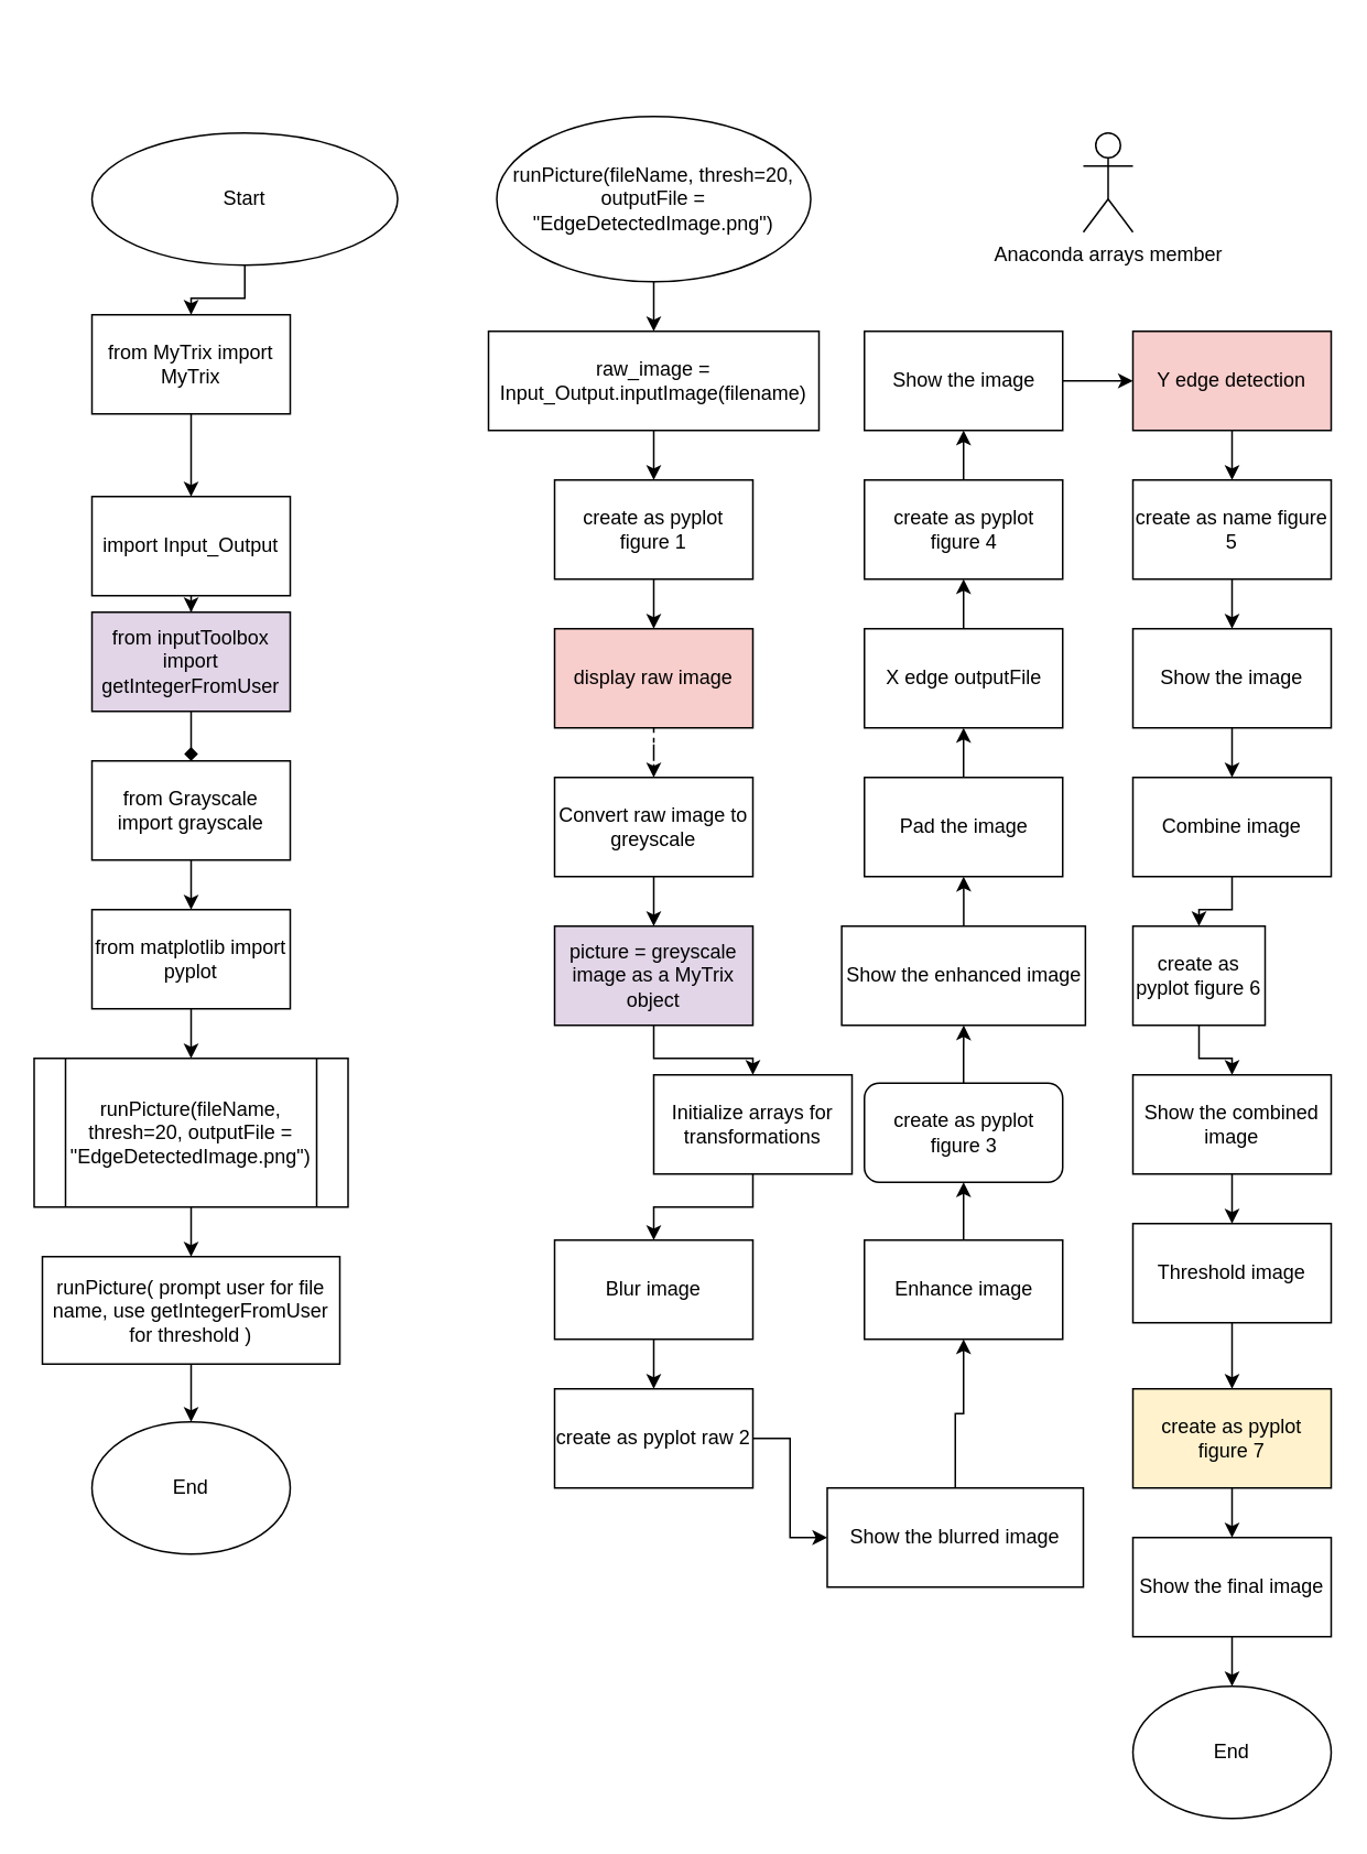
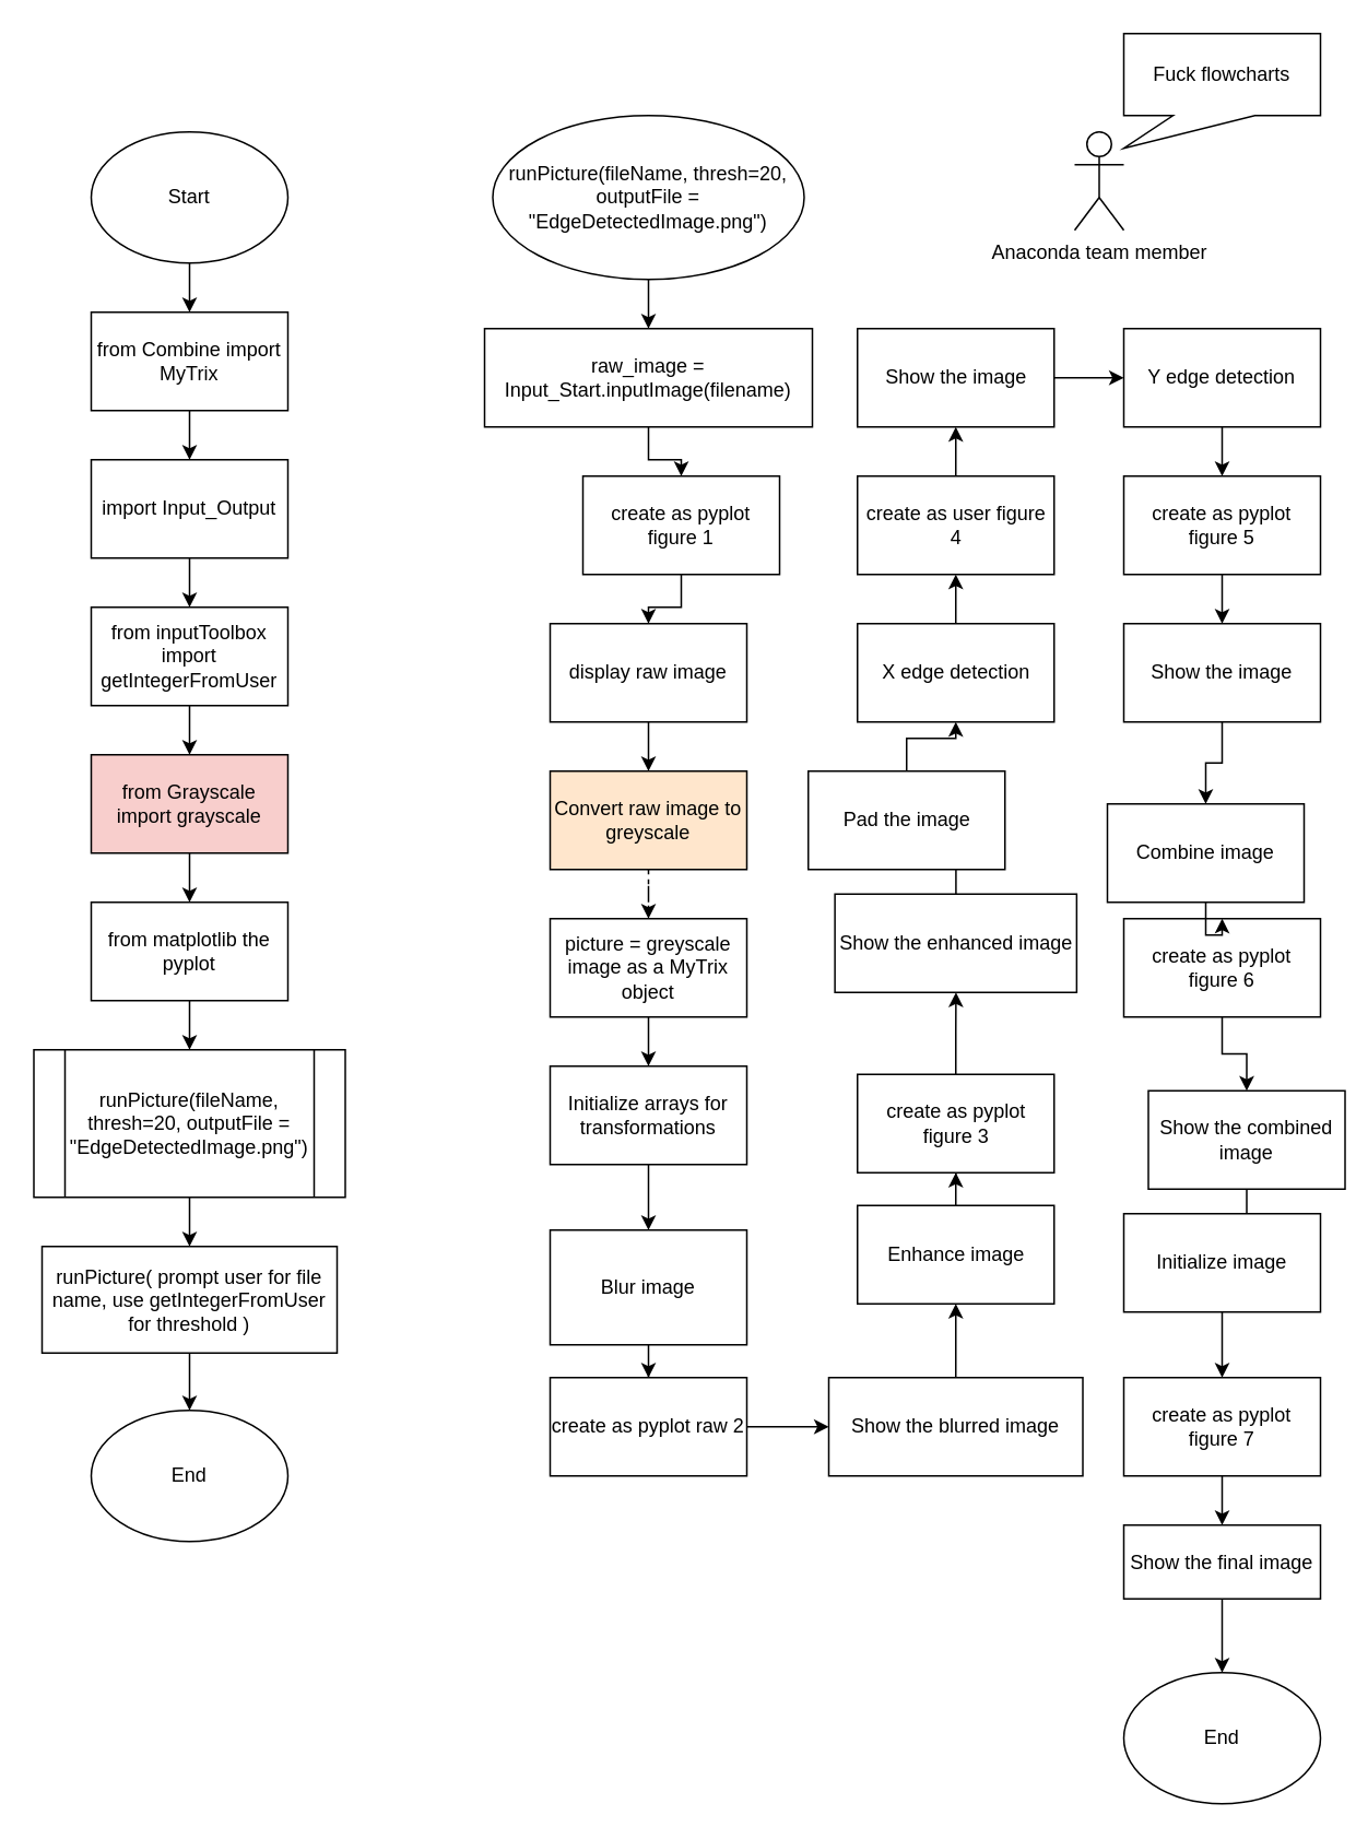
+ <mxCell id="73" value="Fuck flowcharts" style="shape=callout;whiteSpace=wrap;html=1;perimeter=calloutPerimeter;size=20;position=0.25;position2=0;base=50;" vertex="1" parent="1"><mxGeometry x="685" y="20" width="120" height="70" as="geometry" /></mxCell>
- <mxCell id="3" value="Start" style="ellipse;whiteSpace=wrap;html=1;" vertex="1" parent="1"><mxGeometry x="55" y="80" width="185" height="80" as="geometry" /></mxCell>
+ <mxCell id="3" value="Start" style="ellipse;whiteSpace=wrap;html=1;" vertex="1" parent="1"><mxGeometry x="55" y="80" width="120" height="80" as="geometry" /></mxCell>
- <mxCell id="72" value="Anaconda arrays member" style="shape=umlActor;verticalLabelPosition=bottom;verticalAlign=top;html=1;outlineConnect=0;" vertex="1" parent="1"><mxGeometry x="655" y="80" width="30" height="60" as="geometry" /></mxCell>
+ <mxCell id="72" value="Anaconda team member" style="shape=umlActor;verticalLabelPosition=bottom;verticalAlign=top;html=1;outlineConnect=0;" vertex="1" parent="1"><mxGeometry x="655" y="80" width="30" height="60" as="geometry" /></mxCell>
- <mxCell id="5" value="from MyTrix import MyTrix" style="whiteSpace=wrap;html=1;" vertex="1" parent="1"><mxGeometry x="55" y="190" width="120" height="60" as="geometry" /></mxCell>
+ <mxCell id="5" value="from Combine import MyTrix" style="whiteSpace=wrap;html=1;" vertex="1" parent="1"><mxGeometry x="55" y="190" width="120" height="60" as="geometry" /></mxCell>
- <mxCell id="22" value="raw_image = Input_Output.inputImage(filename)" style="whiteSpace=wrap;html=1;" vertex="1" parent="1"><mxGeometry x="295" y="200" width="200" height="60" as="geometry" /></mxCell>
+ <mxCell id="22" value="raw_image = Input_Start.inputImage(filename)" style="whiteSpace=wrap;html=1;" vertex="1" parent="1"><mxGeometry x="295" y="200" width="200" height="60" as="geometry" /></mxCell>
- <mxCell id="54" value="Y edge detection" style="whiteSpace=wrap;html=1;fillColor=#f8cecc;" vertex="1" parent="1"><mxGeometry x="685" y="200" width="120" height="60" as="geometry" /></mxCell>
+ <mxCell id="54" value="Y edge detection" style="whiteSpace=wrap;html=1;" vertex="1" parent="1"><mxGeometry x="685" y="200" width="120" height="60" as="geometry" /></mxCell>
- <mxCell id="24" value="create as pyplot figure 1" style="whiteSpace=wrap;html=1;" vertex="1" parent="1"><mxGeometry x="335" y="290" width="120" height="60" as="geometry" /></mxCell>
+ <mxCell id="24" value="create as pyplot figure 1" style="whiteSpace=wrap;html=1;" vertex="1" parent="1"><mxGeometry x="355" y="290" width="120" height="60" as="geometry" /></mxCell>
- <mxCell id="50" value="create as pyplot figure 4" style="whiteSpace=wrap;html=1;" vertex="1" parent="1"><mxGeometry x="522.5" y="290" width="120" height="60" as="geometry" /></mxCell>
+ <mxCell id="50" value="create as user figure 4" style="whiteSpace=wrap;html=1;" vertex="1" parent="1"><mxGeometry x="522.5" y="290" width="120" height="60" as="geometry" /></mxCell>
- <mxCell id="56" value="create as name figure 5" style="whiteSpace=wrap;html=1;" vertex="1" parent="1"><mxGeometry x="685" y="290" width="120" height="60" as="geometry" /></mxCell>
+ <mxCell id="56" value="create as pyplot figure 5" style="whiteSpace=wrap;html=1;" vertex="1" parent="1"><mxGeometry x="685" y="290" width="120" height="60" as="geometry" /></mxCell>
- <mxCell id="7" value="import Input_Output" style="whiteSpace=wrap;html=1;" vertex="1" parent="1"><mxGeometry x="55" y="300" width="120" height="60" as="geometry" /></mxCell>
+ <mxCell id="7" value="import Input_Output" style="whiteSpace=wrap;html=1;" vertex="1" parent="1"><mxGeometry x="55" y="280" width="120" height="60" as="geometry" /></mxCell>
- <mxCell id="9" value="from inputToolbox import getIntegerFromUser" style="whiteSpace=wrap;html=1;fillColor=#e1d5e7;" vertex="1" parent="1"><mxGeometry x="55" y="370" width="120" height="60" as="geometry" /></mxCell>
+ <mxCell id="9" value="from inputToolbox import getIntegerFromUser" style="whiteSpace=wrap;html=1;" vertex="1" parent="1"><mxGeometry x="55" y="370" width="120" height="60" as="geometry" /></mxCell>
- <mxCell id="26" value="display raw image" style="whiteSpace=wrap;html=1;fillColor=#f8cecc;" vertex="1" parent="1"><mxGeometry x="335" y="380" width="120" height="60" as="geometry" /></mxCell>
+ <mxCell id="26" value="display raw image" style="whiteSpace=wrap;html=1;" vertex="1" parent="1"><mxGeometry x="335" y="380" width="120" height="60" as="geometry" /></mxCell>
- <mxCell id="48" value="X edge outputFile" style="whiteSpace=wrap;html=1;" vertex="1" parent="1"><mxGeometry x="522.5" y="380" width="120" height="60" as="geometry" /></mxCell>
+ <mxCell id="48" value="X edge detection" style="whiteSpace=wrap;html=1;" vertex="1" parent="1"><mxGeometry x="522.5" y="380" width="120" height="60" as="geometry" /></mxCell>
- <mxCell id="25" value="" style="edgeStyle=orthogonalEdgeStyle;rounded=0;orthogonalLoop=1;jettySize=auto;html=1;dashed=1;" edge="1" parent="1" source="26" target="28"><mxGeometry relative="1" as="geometry" /></mxCell>
+ <mxCell id="25" value="" style="edgeStyle=orthogonalEdgeStyle;rounded=0;orthogonalLoop=1;jettySize=auto;html=1;" edge="1" parent="1" source="26" target="28"><mxGeometry relative="1" as="geometry" /></mxCell>
- <mxCell id="8" value="" style="edgeStyle=orthogonalEdgeStyle;rounded=0;orthogonalLoop=1;jettySize=auto;html=1;endArrow=diamond;" edge="1" parent="1" source="9" target="11"><mxGeometry relative="1" as="geometry" /></mxCell>
+ <mxCell id="8" value="" style="edgeStyle=orthogonalEdgeStyle;rounded=0;orthogonalLoop=1;jettySize=auto;html=1;" edge="1" parent="1" source="9" target="11"><mxGeometry relative="1" as="geometry" /></mxCell>
- <mxCell id="11" value="from Grayscale import grayscale" style="whiteSpace=wrap;html=1;" vertex="1" parent="1"><mxGeometry x="55" y="460" width="120" height="60" as="geometry" /></mxCell>
+ <mxCell id="11" value="from Grayscale import grayscale" style="whiteSpace=wrap;html=1;fillColor=#f8cecc;" vertex="1" parent="1"><mxGeometry x="55" y="460" width="120" height="60" as="geometry" /></mxCell>
- <mxCell id="28" value="Convert raw image to greyscale" style="whiteSpace=wrap;html=1;" vertex="1" parent="1"><mxGeometry x="335" y="470" width="120" height="60" as="geometry" /></mxCell>
+ <mxCell id="28" value="Convert raw image to greyscale" style="whiteSpace=wrap;html=1;fillColor=#ffe6cc;" vertex="1" parent="1"><mxGeometry x="335" y="470" width="120" height="60" as="geometry" /></mxCell>
- <mxCell id="46" value="Pad the image" style="whiteSpace=wrap;html=1;" vertex="1" parent="1"><mxGeometry x="522.5" y="470" width="120" height="60" as="geometry" /></mxCell>
+ <mxCell id="46" value="Pad the image" style="whiteSpace=wrap;html=1;" vertex="1" parent="1"><mxGeometry x="492.5" y="470" width="120" height="60" as="geometry" /></mxCell>
- <mxCell id="62" value="Combine image" style="whiteSpace=wrap;html=1;" vertex="1" parent="1"><mxGeometry x="685" y="470" width="120" height="60" as="geometry" /></mxCell>
+ <mxCell id="62" value="Combine image" style="whiteSpace=wrap;html=1;" vertex="1" parent="1"><mxGeometry x="675" y="490" width="120" height="60" as="geometry" /></mxCell>
- <mxCell id="27" value="" style="edgeStyle=orthogonalEdgeStyle;rounded=0;orthogonalLoop=1;jettySize=auto;html=1;" edge="1" parent="1" source="28" target="30"><mxGeometry relative="1" as="geometry" /></mxCell>
+ <mxCell id="27" value="" style="edgeStyle=orthogonalEdgeStyle;rounded=0;orthogonalLoop=1;jettySize=auto;html=1;dashed=1;" edge="1" parent="1" source="28" target="30"><mxGeometry relative="1" as="geometry" /></mxCell>
- <mxCell id="13" value="from matplotlib import pyplot" style="whiteSpace=wrap;html=1;" vertex="1" parent="1"><mxGeometry x="55" y="550" width="120" height="60" as="geometry" /></mxCell>
+ <mxCell id="13" value="from matplotlib the pyplot" style="whiteSpace=wrap;html=1;" vertex="1" parent="1"><mxGeometry x="55" y="550" width="120" height="60" as="geometry" /></mxCell>
- <mxCell id="30" value="picture = greyscale image as a MyTrix object" style="whiteSpace=wrap;html=1;fillColor=#e1d5e7;" vertex="1" parent="1"><mxGeometry x="335" y="560" width="120" height="60" as="geometry" /></mxCell>
+ <mxCell id="30" value="picture = greyscale image as a MyTrix object" style="whiteSpace=wrap;html=1;" vertex="1" parent="1"><mxGeometry x="335" y="560" width="120" height="60" as="geometry" /></mxCell>
- <mxCell id="44" value="Show the enhanced image" style="whiteSpace=wrap;html=1;" vertex="1" parent="1"><mxGeometry x="508.75" y="560" width="147.5" height="60" as="geometry" /></mxCell>
+ <mxCell id="44" value="Show the enhanced image" style="whiteSpace=wrap;html=1;" vertex="1" parent="1"><mxGeometry x="508.75" y="545" width="147.5" height="60" as="geometry" /></mxCell>
- <mxCell id="60" value="create as pyplot figure 6" style="whiteSpace=wrap;html=1;" vertex="1" parent="1"><mxGeometry x="685" y="560" width="80" height="60" as="geometry" /></mxCell>
+ <mxCell id="60" value="create as pyplot figure 6" style="whiteSpace=wrap;html=1;" vertex="1" parent="1"><mxGeometry x="685" y="560" width="120" height="60" as="geometry" /></mxCell>
- <mxCell id="32" value="Initialize arrays for transformations" style="whiteSpace=wrap;html=1;" vertex="1" parent="1"><mxGeometry x="395" y="650" width="120" height="60" as="geometry" /></mxCell>
+ <mxCell id="32" value="Initialize arrays for transformations" style="whiteSpace=wrap;html=1;" vertex="1" parent="1"><mxGeometry x="335" y="650" width="120" height="60" as="geometry" /></mxCell>
- <mxCell id="64" value="Show the combined image" style="whiteSpace=wrap;html=1;" vertex="1" parent="1"><mxGeometry x="685" y="650" width="120" height="60" as="geometry" /></mxCell>
+ <mxCell id="64" value="Show the combined image" style="whiteSpace=wrap;html=1;" vertex="1" parent="1"><mxGeometry x="700" y="665" width="120" height="60" as="geometry" /></mxCell>
- <mxCell id="42" value="create as pyplot figure 3" style="whiteSpace=wrap;html=1;rounded=1;" vertex="1" parent="1"><mxGeometry x="522.5" y="655" width="120" height="60" as="geometry" /></mxCell>
+ <mxCell id="42" value="create as pyplot figure 3" style="whiteSpace=wrap;html=1;" vertex="1" parent="1"><mxGeometry x="522.5" y="655" width="120" height="60" as="geometry" /></mxCell>
- <mxCell id="66" value="Threshold image" style="whiteSpace=wrap;html=1;" vertex="1" parent="1"><mxGeometry x="685" y="740" width="120" height="60" as="geometry" /></mxCell>
+ <mxCell id="66" value="Initialize image" style="whiteSpace=wrap;html=1;" vertex="1" parent="1"><mxGeometry x="685" y="740" width="120" height="60" as="geometry" /></mxCell>
- <mxCell id="34" value="Blur image" style="whiteSpace=wrap;html=1;" vertex="1" parent="1"><mxGeometry x="335" y="750" width="120" height="60" as="geometry" /></mxCell>
+ <mxCell id="34" value="Blur image" style="whiteSpace=wrap;html=1;" vertex="1" parent="1"><mxGeometry x="335" y="750" width="120" height="70" as="geometry" /></mxCell>
- <mxCell id="40" value="Enhance image" style="whiteSpace=wrap;html=1;" vertex="1" parent="1"><mxGeometry x="522.5" y="750" width="120" height="60" as="geometry" /></mxCell>
+ <mxCell id="40" value="Enhance image" style="whiteSpace=wrap;html=1;" vertex="1" parent="1"><mxGeometry x="522.5" y="735" width="120" height="60" as="geometry" /></mxCell>
- <mxCell id="68" value="create as pyplot figure 7" style="whiteSpace=wrap;html=1;fillColor=#fff2cc;" vertex="1" parent="1"><mxGeometry x="685" y="840" width="120" height="60" as="geometry" /></mxCell>
+ <mxCell id="68" value="create as pyplot figure 7" style="whiteSpace=wrap;html=1;" vertex="1" parent="1"><mxGeometry x="685" y="840" width="120" height="60" as="geometry" /></mxCell>
- <mxCell id="38" value="Show the blurred image" style="whiteSpace=wrap;html=1;" vertex="1" parent="1"><mxGeometry x="500" y="900" width="155" height="60" as="geometry" /></mxCell>
+ <mxCell id="38" value="Show the blurred image" style="whiteSpace=wrap;html=1;" vertex="1" parent="1"><mxGeometry x="505" y="840" width="155" height="60" as="geometry" /></mxCell>
- <mxCell id="70" value="Show the final image" style="whiteSpace=wrap;html=1;" vertex="1" parent="1"><mxGeometry x="685" y="930" width="120" height="60" as="geometry" /></mxCell>
+ <mxCell id="70" value="Show the final image" style="whiteSpace=wrap;html=1;" vertex="1" parent="1"><mxGeometry x="685" y="930" width="120" height="45" as="geometry" /></mxCell>
